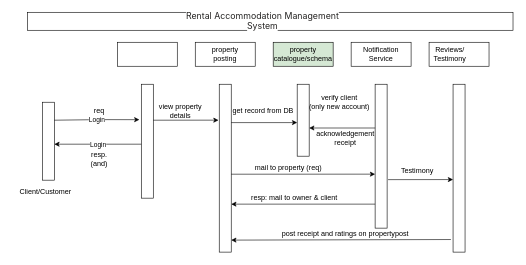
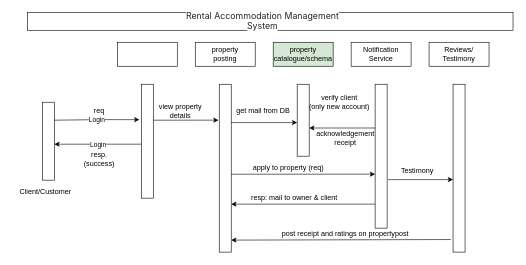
- <mxCell id="11" value="Reviews/&lt;br&gt;Testimony" style="text;html=1;strokeColor=none;fillColor=none;align=center;verticalAlign=middle;whiteSpace=wrap;rounded=0;" parent="1" vertex="1"><mxGeometry x="720" y="75" width="60" height="30" as="geometry" /></mxCell>
+ <mxCell id="11" value="Reviews/&lt;br&gt;Testimony" style="text;html=1;strokeColor=none;fillColor=none;align=center;verticalAlign=middle;whiteSpace=wrap;rounded=0;" parent="1" vertex="1"><mxGeometry x="735" y="75" width="60" height="30" as="geometry" /></mxCell>
- <mxCell id="26" value="get record from DB" style="text;html=1;align=center;verticalAlign=middle;resizable=0;points=[];autosize=1;strokeColor=none;fillColor=none;" parent="1" vertex="1"><mxGeometry x="377.5" y="170" width="120" height="30" as="geometry" /></mxCell>
+ <mxCell id="26" value="get mail from DB" style="text;html=1;align=center;verticalAlign=middle;resizable=0;points=[];autosize=1;strokeColor=none;fillColor=none;" parent="1" vertex="1"><mxGeometry x="377.5" y="170" width="120" height="30" as="geometry" /></mxCell>
- <mxCell id="23" value="resp. (and)" style="text;html=1;strokeColor=none;fillColor=none;align=center;verticalAlign=middle;whiteSpace=wrap;rounded=0;" parent="1" vertex="1"><mxGeometry x="135" y="250" width="60" height="30" as="geometry" /></mxCell>
+ <mxCell id="23" value="resp. (success)" style="text;html=1;strokeColor=none;fillColor=none;align=center;verticalAlign=middle;whiteSpace=wrap;rounded=0;" parent="1" vertex="1"><mxGeometry x="135" y="250" width="60" height="30" as="geometry" /></mxCell>
- <mxCell id="37" value="mail to property (req)" style="text;html=1;align=center;verticalAlign=middle;resizable=0;points=[];autosize=1;strokeColor=none;fillColor=none;" parent="1" vertex="1"><mxGeometry x="410" y="265" width="140" height="30" as="geometry" /></mxCell>
+ <mxCell id="37" value="apply to property (req)" style="text;html=1;align=center;verticalAlign=middle;resizable=0;points=[];autosize=1;strokeColor=none;fillColor=none;" parent="1" vertex="1"><mxGeometry x="410" y="265" width="140" height="30" as="geometry" /></mxCell>
